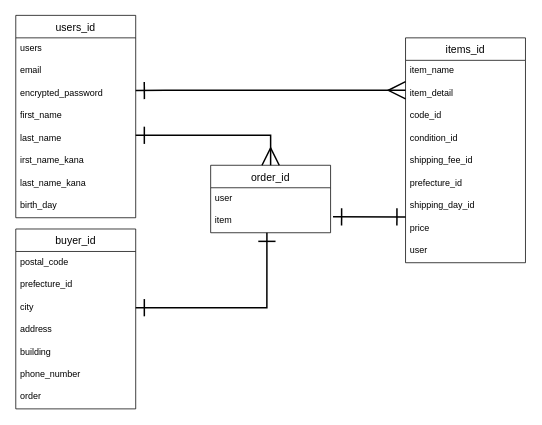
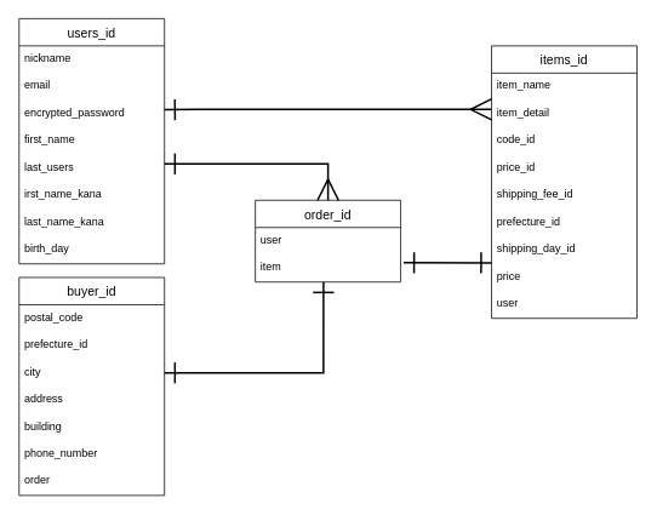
- <mxCell id="3" value="users  " style="text;spacingLeft=4;spacingRight=4;overflow=hidden;rotatable=0;points=[[0,0.5],[1,0.5]];portConstraint=eastwest;fontSize=12;fillColor=none;" parent="2" vertex="1"><mxGeometry y="30" width="160" height="30" as="geometry" /></mxCell>
+ <mxCell id="3" value="nickname  " style="text;spacingLeft=4;spacingRight=4;overflow=hidden;rotatable=0;points=[[0,0.5],[1,0.5]];portConstraint=eastwest;fontSize=12;fillColor=none;" parent="2" vertex="1"><mxGeometry y="30" width="160" height="30" as="geometry" /></mxCell>
- <mxCell id="7" value="last_name" style="text;spacingLeft=4;spacingRight=4;overflow=hidden;rotatable=0;points=[[0,0.5],[1,0.5]];portConstraint=eastwest;fontSize=12;fillColor=none;" parent="2" vertex="1"><mxGeometry y="150" width="160" height="30" as="geometry" /></mxCell>
+ <mxCell id="7" value="last_users" style="text;spacingLeft=4;spacingRight=4;overflow=hidden;rotatable=0;points=[[0,0.5],[1,0.5]];portConstraint=eastwest;fontSize=12;fillColor=none;" parent="2" vertex="1"><mxGeometry y="150" width="160" height="30" as="geometry" /></mxCell>
- <mxCell id="15" value="condition_id" style="text;spacingLeft=4;spacingRight=4;overflow=hidden;rotatable=0;points=[[0,0.5],[1,0.5]];portConstraint=eastwest;fontSize=12;fillColor=none;" parent="11" vertex="1"><mxGeometry y="120" width="160" height="30" as="geometry" /></mxCell>
+ <mxCell id="15" value="price_id" style="text;spacingLeft=4;spacingRight=4;overflow=hidden;rotatable=0;points=[[0,0.5],[1,0.5]];portConstraint=eastwest;fontSize=12;fillColor=none;" parent="11" vertex="1"><mxGeometry y="120" width="160" height="30" as="geometry" /></mxCell>
